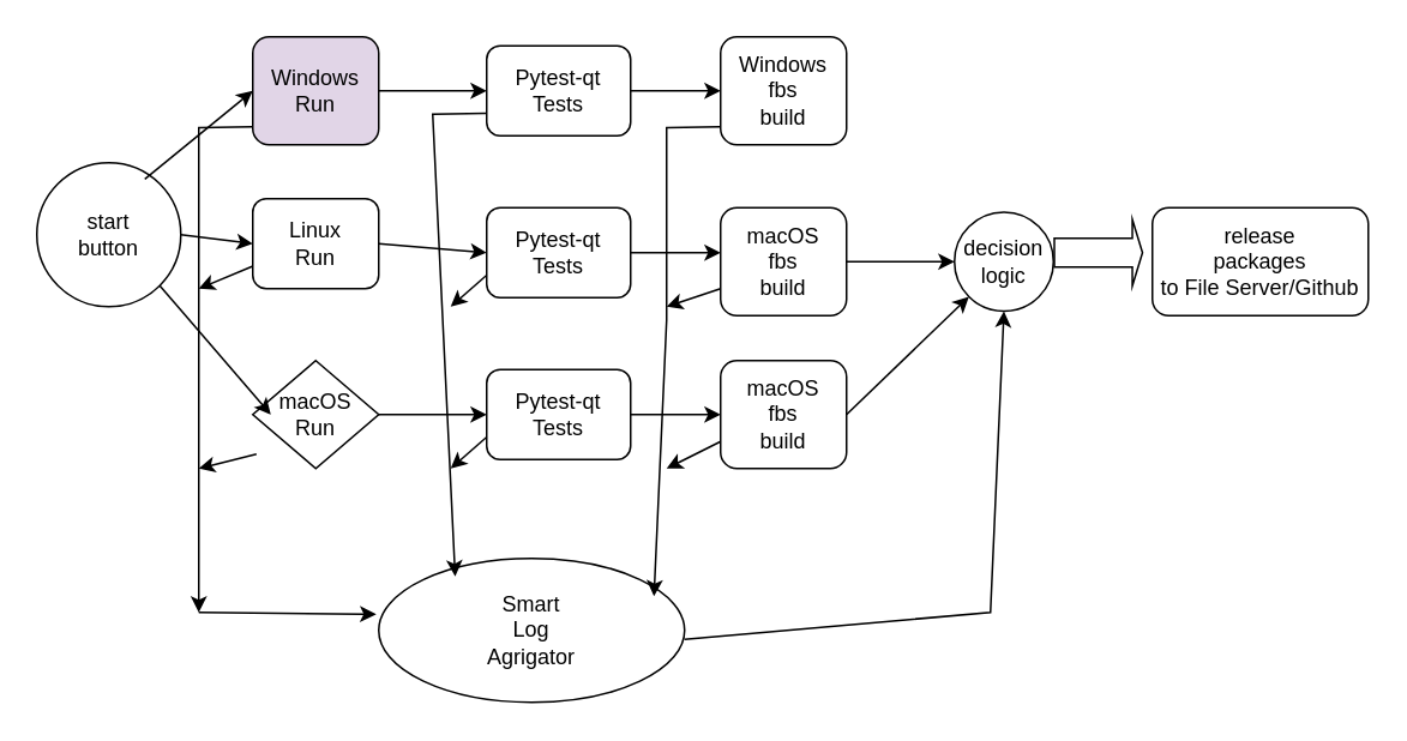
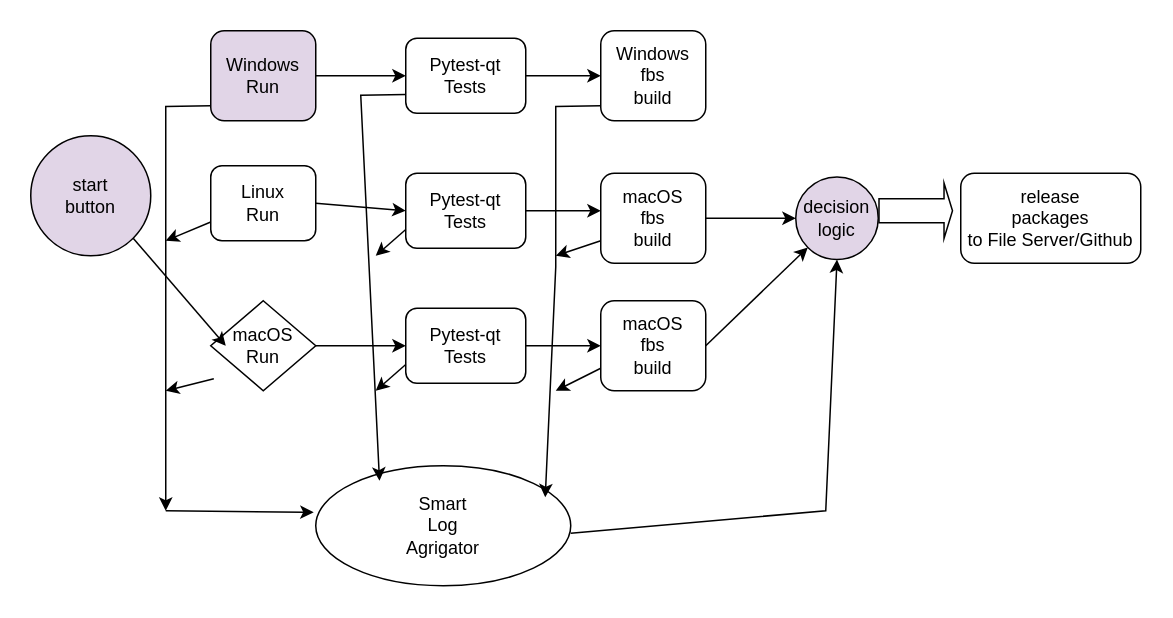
- <mxCell id="14" value="" style="endArrow=classic;html=1;rounded=0;entryX=0;entryY=0.5;entryDx=0;entryDy=0;exitX=0.75;exitY=0.113;exitDx=0;exitDy=0;exitPerimeter=0;" edge="1" parent="1" source="2" target="3"><mxGeometry width="50" height="50" relative="1" as="geometry"><mxPoint x="270" y="160" as="sourcePoint" /><mxPoint x="320" y="110" as="targetPoint" /></mxGeometry></mxCell>
- <mxCell id="2" value="start&lt;div&gt;button&lt;/div&gt;" style="ellipse;whiteSpace=wrap;html=1;aspect=fixed;" vertex="1" parent="1"><mxGeometry x="20" y="90" width="80" height="80" as="geometry" /></mxCell>
+ <mxCell id="2" value="start&lt;div&gt;button&lt;/div&gt;" style="ellipse;whiteSpace=wrap;html=1;aspect=fixed;fillColor=#e1d5e7;" vertex="1" parent="1"><mxGeometry x="20" y="90" width="80" height="80" as="geometry" /></mxCell>
- <mxCell id="15" value="" style="endArrow=classic;html=1;rounded=0;entryX=0;entryY=0.5;entryDx=0;entryDy=0;exitX=1;exitY=0.5;exitDx=0;exitDy=0;" edge="1" parent="1" source="2" target="4"><mxGeometry width="50" height="50" relative="1" as="geometry"><mxPoint x="90" y="109" as="sourcePoint" /><mxPoint x="150" y="60" as="targetPoint" /></mxGeometry></mxCell>
- <mxCell id="13" value="decision&lt;div&gt;logic&lt;/div&gt;" style="ellipse;whiteSpace=wrap;html=1;aspect=fixed;" vertex="1" parent="1"><mxGeometry x="530" y="117.5" width="55" height="55" as="geometry" /></mxCell>
+ <mxCell id="13" value="decision&lt;div&gt;logic&lt;/div&gt;" style="ellipse;whiteSpace=wrap;html=1;aspect=fixed;fillColor=#e1d5e7;" vertex="1" parent="1"><mxGeometry x="530" y="117.5" width="55" height="55" as="geometry" /></mxCell>
